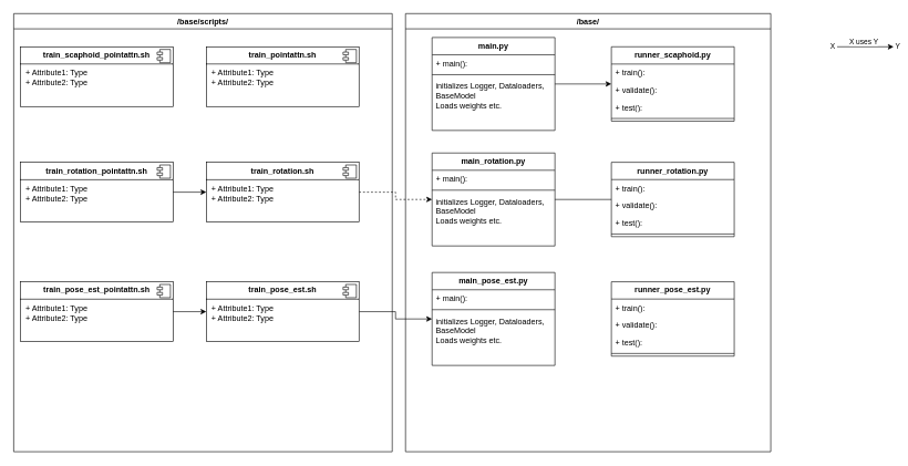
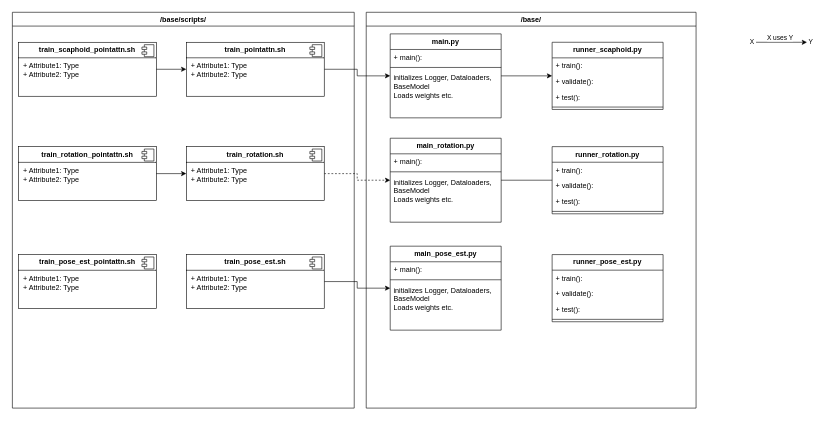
+ <mxCell id="54" style="edgeStyle=orthogonalEdgeStyle;rounded=0;orthogonalLoop=1;jettySize=auto;html=1;" edge="1" parent="1" source="3" target="37"><mxGeometry relative="1" as="geometry" /></mxCell>
+ <mxCell id="36" style="edgeStyle=orthogonalEdgeStyle;rounded=0;orthogonalLoop=1;jettySize=auto;html=1;" edge="1" parent="1" source="37" target="46"><mxGeometry relative="1" as="geometry" /></mxCell>
- <mxCell id="35" style="edgeStyle=orthogonalEdgeStyle;rounded=0;orthogonalLoop=1;jettySize=auto;html=1;" edge="1" parent="2" source="21" target="24"><mxGeometry relative="1" as="geometry" /></mxCell>
